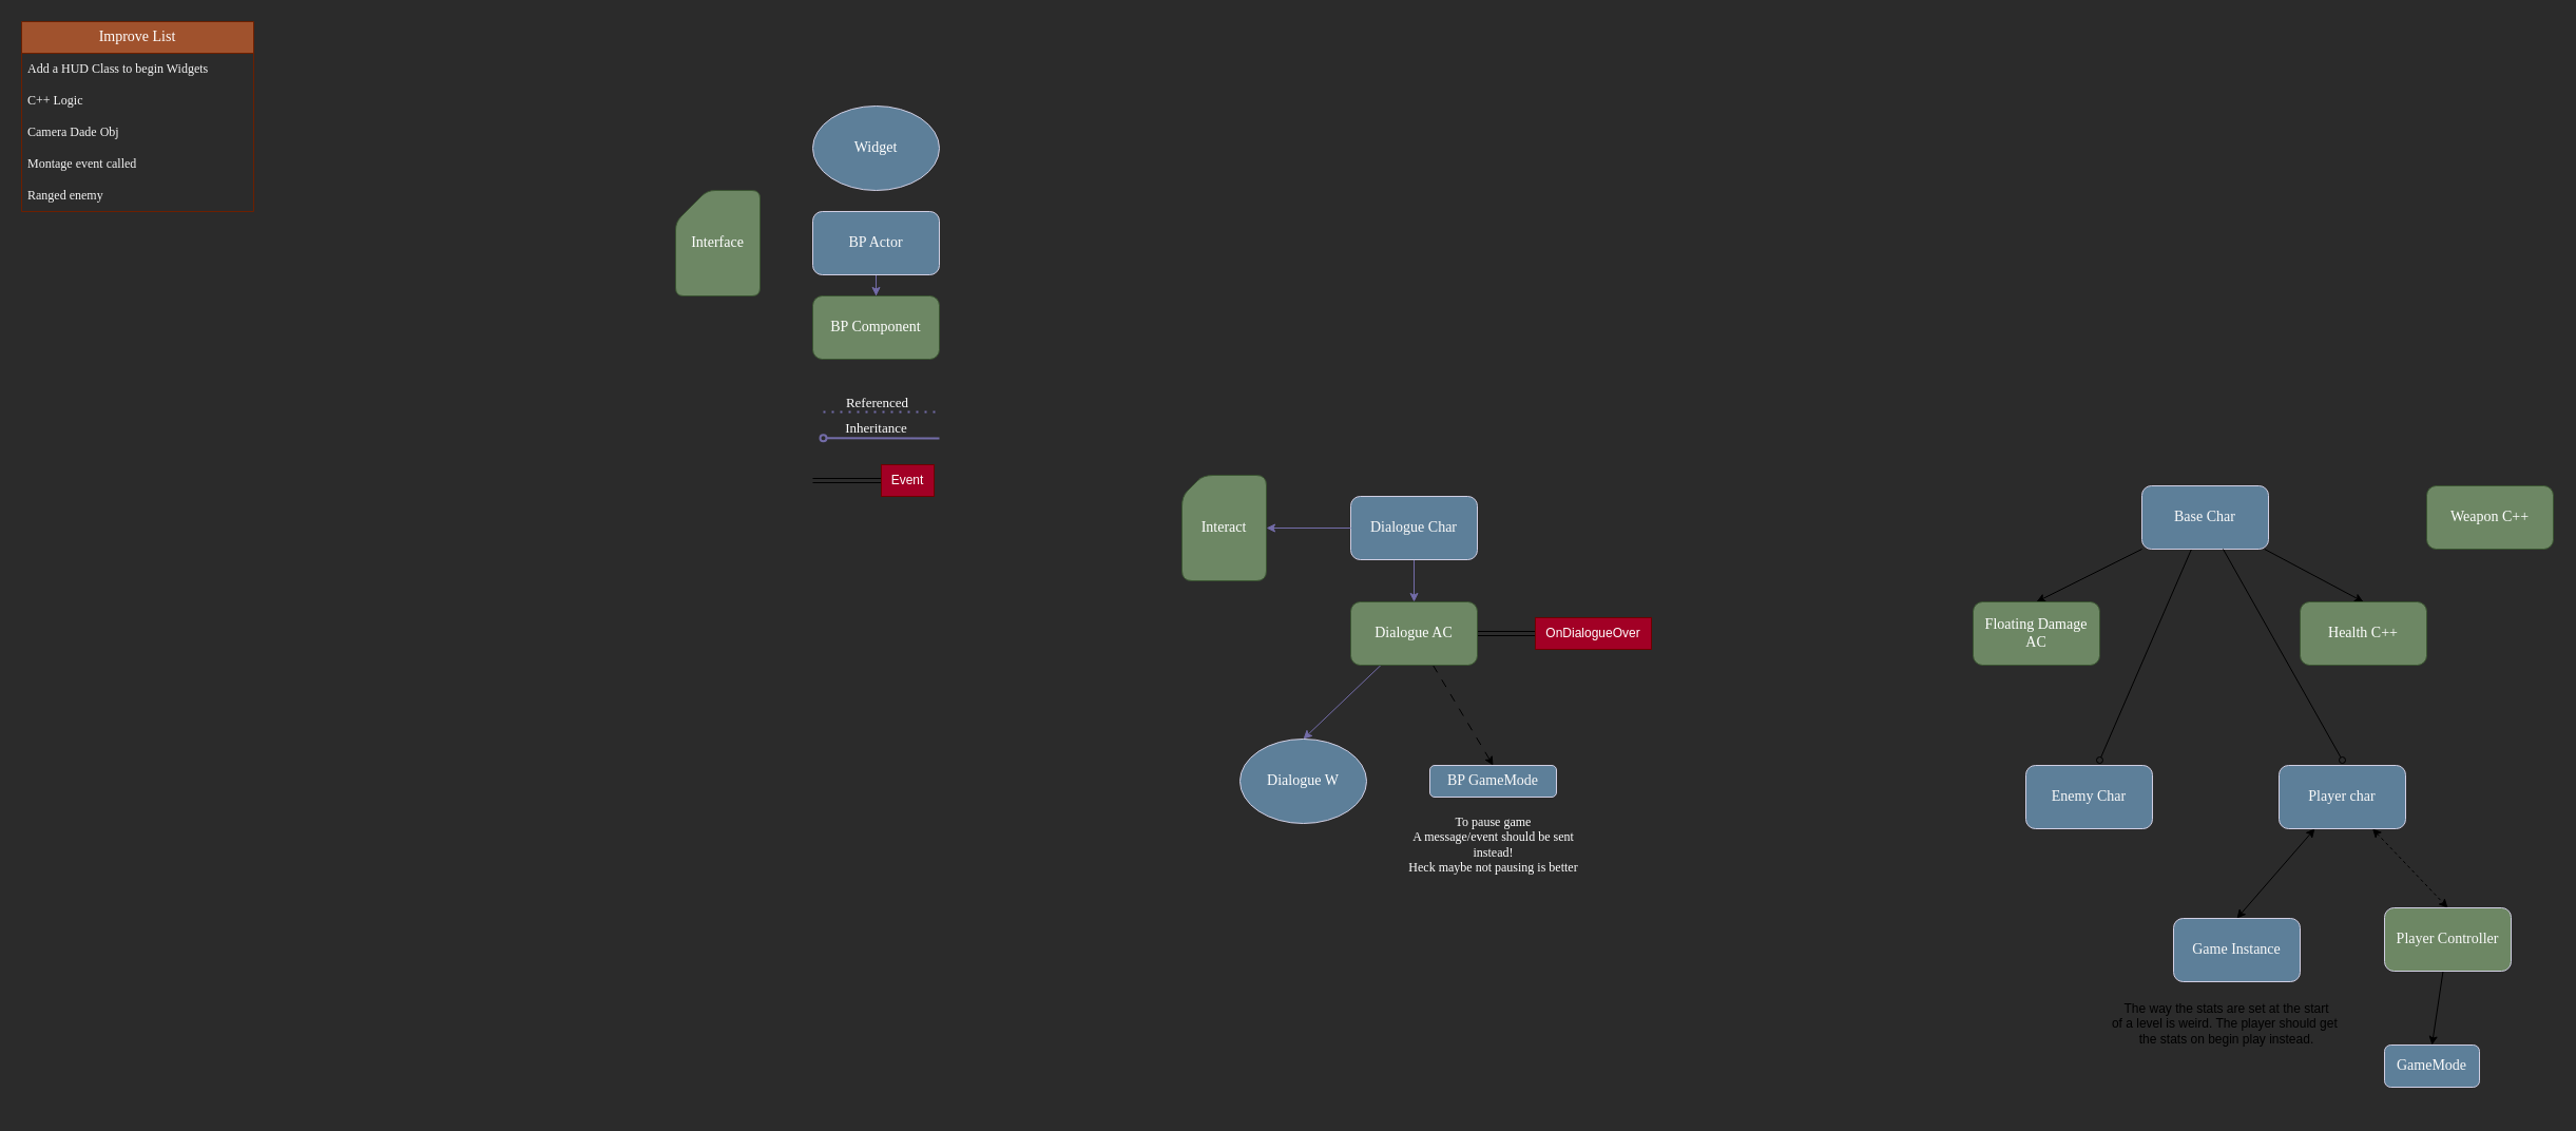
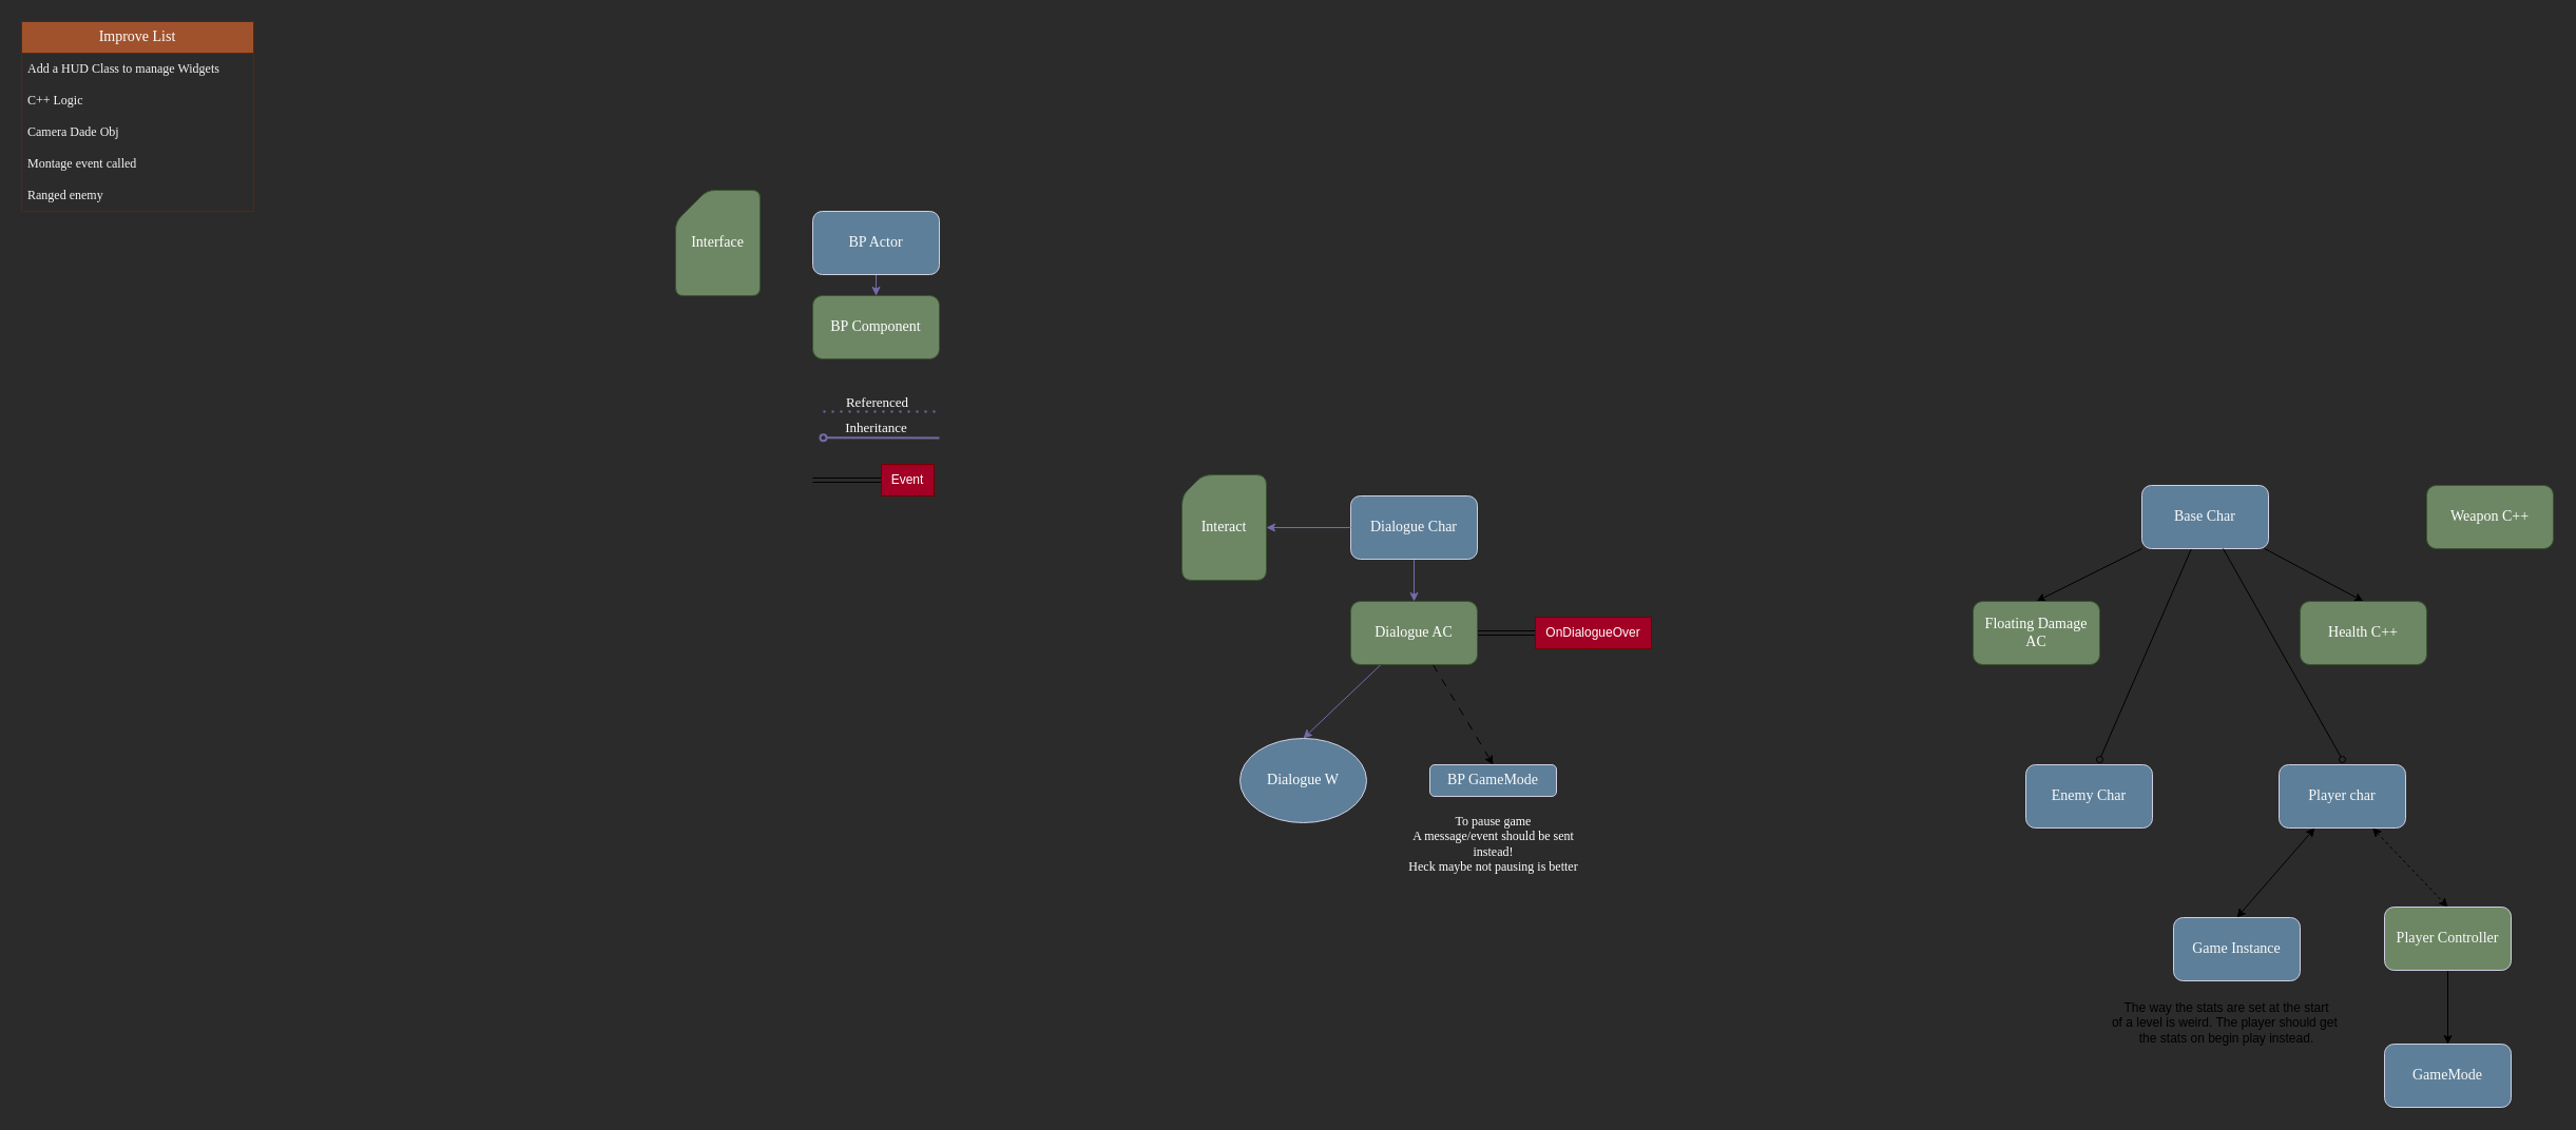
- <mxCell id="38" value="Add a HUD Class to begin Widgets" style="text;strokeColor=none;fillColor=none;align=left;verticalAlign=middle;spacingLeft=4;spacingRight=4;overflow=hidden;points=[[0,0.5],[1,0.5]];portConstraint=eastwest;rotatable=0;whiteSpace=wrap;html=1;fontFamily=Lucida Console;fontColor=#F5F5F5;" parent="37" vertex="1"><mxGeometry y="30" width="220" height="30" as="geometry" /></mxCell>
+ <mxCell id="38" value="Add a HUD Class to manage Widgets" style="text;strokeColor=none;fillColor=none;align=left;verticalAlign=middle;spacingLeft=4;spacingRight=4;overflow=hidden;points=[[0,0.5],[1,0.5]];portConstraint=eastwest;rotatable=0;whiteSpace=wrap;html=1;fontFamily=Lucida Console;fontColor=#F5F5F5;" parent="37" vertex="1"><mxGeometry y="30" width="220" height="30" as="geometry" /></mxCell>
- <mxCell id="7" value="&lt;font face=&quot;Lucida Console&quot; style=&quot;font-size: 14px; color: rgb(255, 255, 255);&quot;&gt;Widget&lt;/font&gt;" style="ellipse;whiteSpace=wrap;html=1;rounded=1;strokeColor=#D0CEE2;align=center;verticalAlign=middle;fontFamily=Helvetica;fontSize=12;fontColor=#1A1A1A;labelBackgroundColor=none;resizable=0;fillColor=#5D7F99;gradientColor=none;" parent="1" vertex="1"><mxGeometry x="770" y="100" width="120" height="80" as="geometry" /></mxCell>
- <mxCell id="46" value="&lt;font face=&quot;Lucida Console&quot; style=&quot;font-size: 14px; color: rgb(250, 250, 250);&quot;&gt;GameMode&lt;/font&gt;" style="rounded=1;whiteSpace=wrap;html=1;strokeColor=#D0CEE2;fontColor=#1A1A1A;fillColor=#5D7F99;labelBackgroundColor=none;align=center;verticalAlign=middle;fontFamily=Helvetica;fontSize=12;resizable=0;" parent="1" vertex="1"><mxGeometry x="2260" y="990" width="90" height="40" as="geometry" /></mxCell>
+ <mxCell id="46" value="&lt;font face=&quot;Lucida Console&quot; style=&quot;font-size: 14px; color: rgb(250, 250, 250);&quot;&gt;GameMode&lt;/font&gt;" style="rounded=1;whiteSpace=wrap;html=1;strokeColor=#D0CEE2;fontColor=#1A1A1A;fillColor=#5D7F99;labelBackgroundColor=none;align=center;verticalAlign=middle;fontFamily=Helvetica;fontSize=12;resizable=0;" parent="1" vertex="1"><mxGeometry x="2260" y="990" width="120" height="60" as="geometry" /></mxCell>
